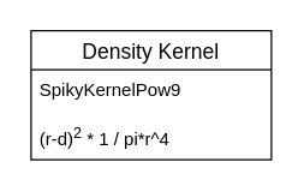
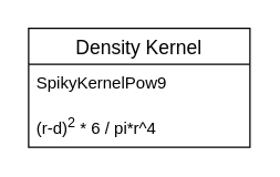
- <mxCell id="4" value="(r-d)&lt;sup&gt;2&lt;/sup&gt; * 1 / pi*r^4&lt;span class=&quot;eusoft-eudic-chrome-extension-translate-content&quot;&gt;&lt;/span&gt;" style="text;strokeColor=none;fillColor=none;spacingLeft=4;spacingRight=4;overflow=hidden;rotatable=0;points=[[0,0.5],[1,0.5]];portConstraint=eastwest;fontSize=12;whiteSpace=wrap;html=1;" vertex="1" parent="2"><mxGeometry y="56" width="160" height="30" as="geometry" /></mxCell>
+ <mxCell id="4" value="(r-d)&lt;sup&gt;2&lt;/sup&gt; * 6 / pi*r^4&lt;span class=&quot;eusoft-eudic-chrome-extension-translate-content&quot;&gt;&lt;/span&gt;" style="text;strokeColor=none;fillColor=none;spacingLeft=4;spacingRight=4;overflow=hidden;rotatable=0;points=[[0,0.5],[1,0.5]];portConstraint=eastwest;fontSize=12;whiteSpace=wrap;html=1;" vertex="1" parent="2"><mxGeometry y="56" width="160" height="30" as="geometry" /></mxCell>
